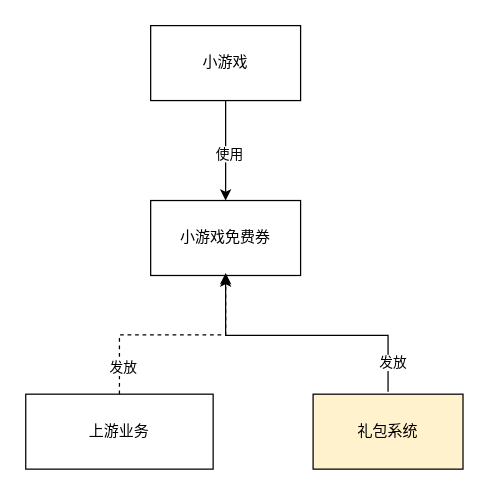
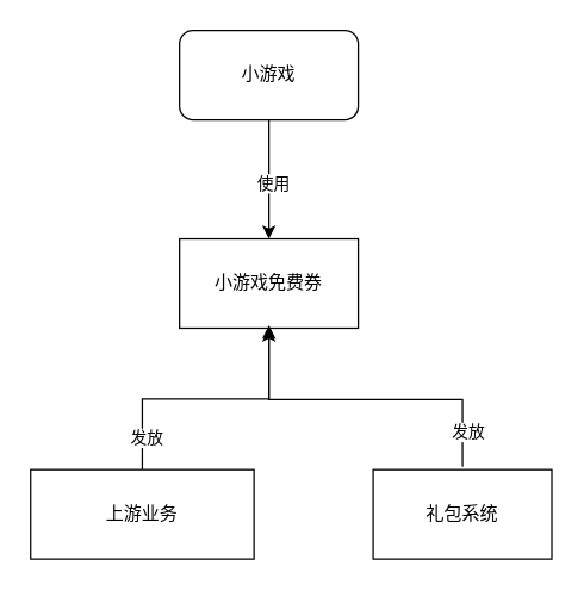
- <mxCell id="11" value="小游戏" style="rounded=0;whiteSpace=wrap;html=1;" vertex="1" parent="1"><mxGeometry x="120" y="20" width="120" height="60" as="geometry" /></mxCell>
+ <mxCell id="11" value="小游戏" style="whiteSpace=wrap;html=1;rounded=1;" vertex="1" parent="1"><mxGeometry x="120" y="20" width="120" height="60" as="geometry" /></mxCell>
- <mxCell id="3" style="edgeStyle=orthogonalEdgeStyle;rounded=0;orthogonalLoop=1;jettySize=auto;html=1;dashed=1;" edge="1" parent="1" source="5" target="2"><mxGeometry relative="1" as="geometry" /></mxCell>
+ <mxCell id="3" style="edgeStyle=orthogonalEdgeStyle;rounded=0;orthogonalLoop=1;jettySize=auto;html=1;" edge="1" parent="1" source="5" target="2"><mxGeometry relative="1" as="geometry" /></mxCell>
- <mxCell id="8" value="礼包系统" style="rounded=0;whiteSpace=wrap;html=1;fillColor=#fff2cc;" vertex="1" parent="1"><mxGeometry x="250" y="315" width="120" height="60" as="geometry" /></mxCell>
+ <mxCell id="8" value="礼包系统" style="rounded=0;whiteSpace=wrap;html=1;" vertex="1" parent="1"><mxGeometry x="250" y="315" width="120" height="60" as="geometry" /></mxCell>
